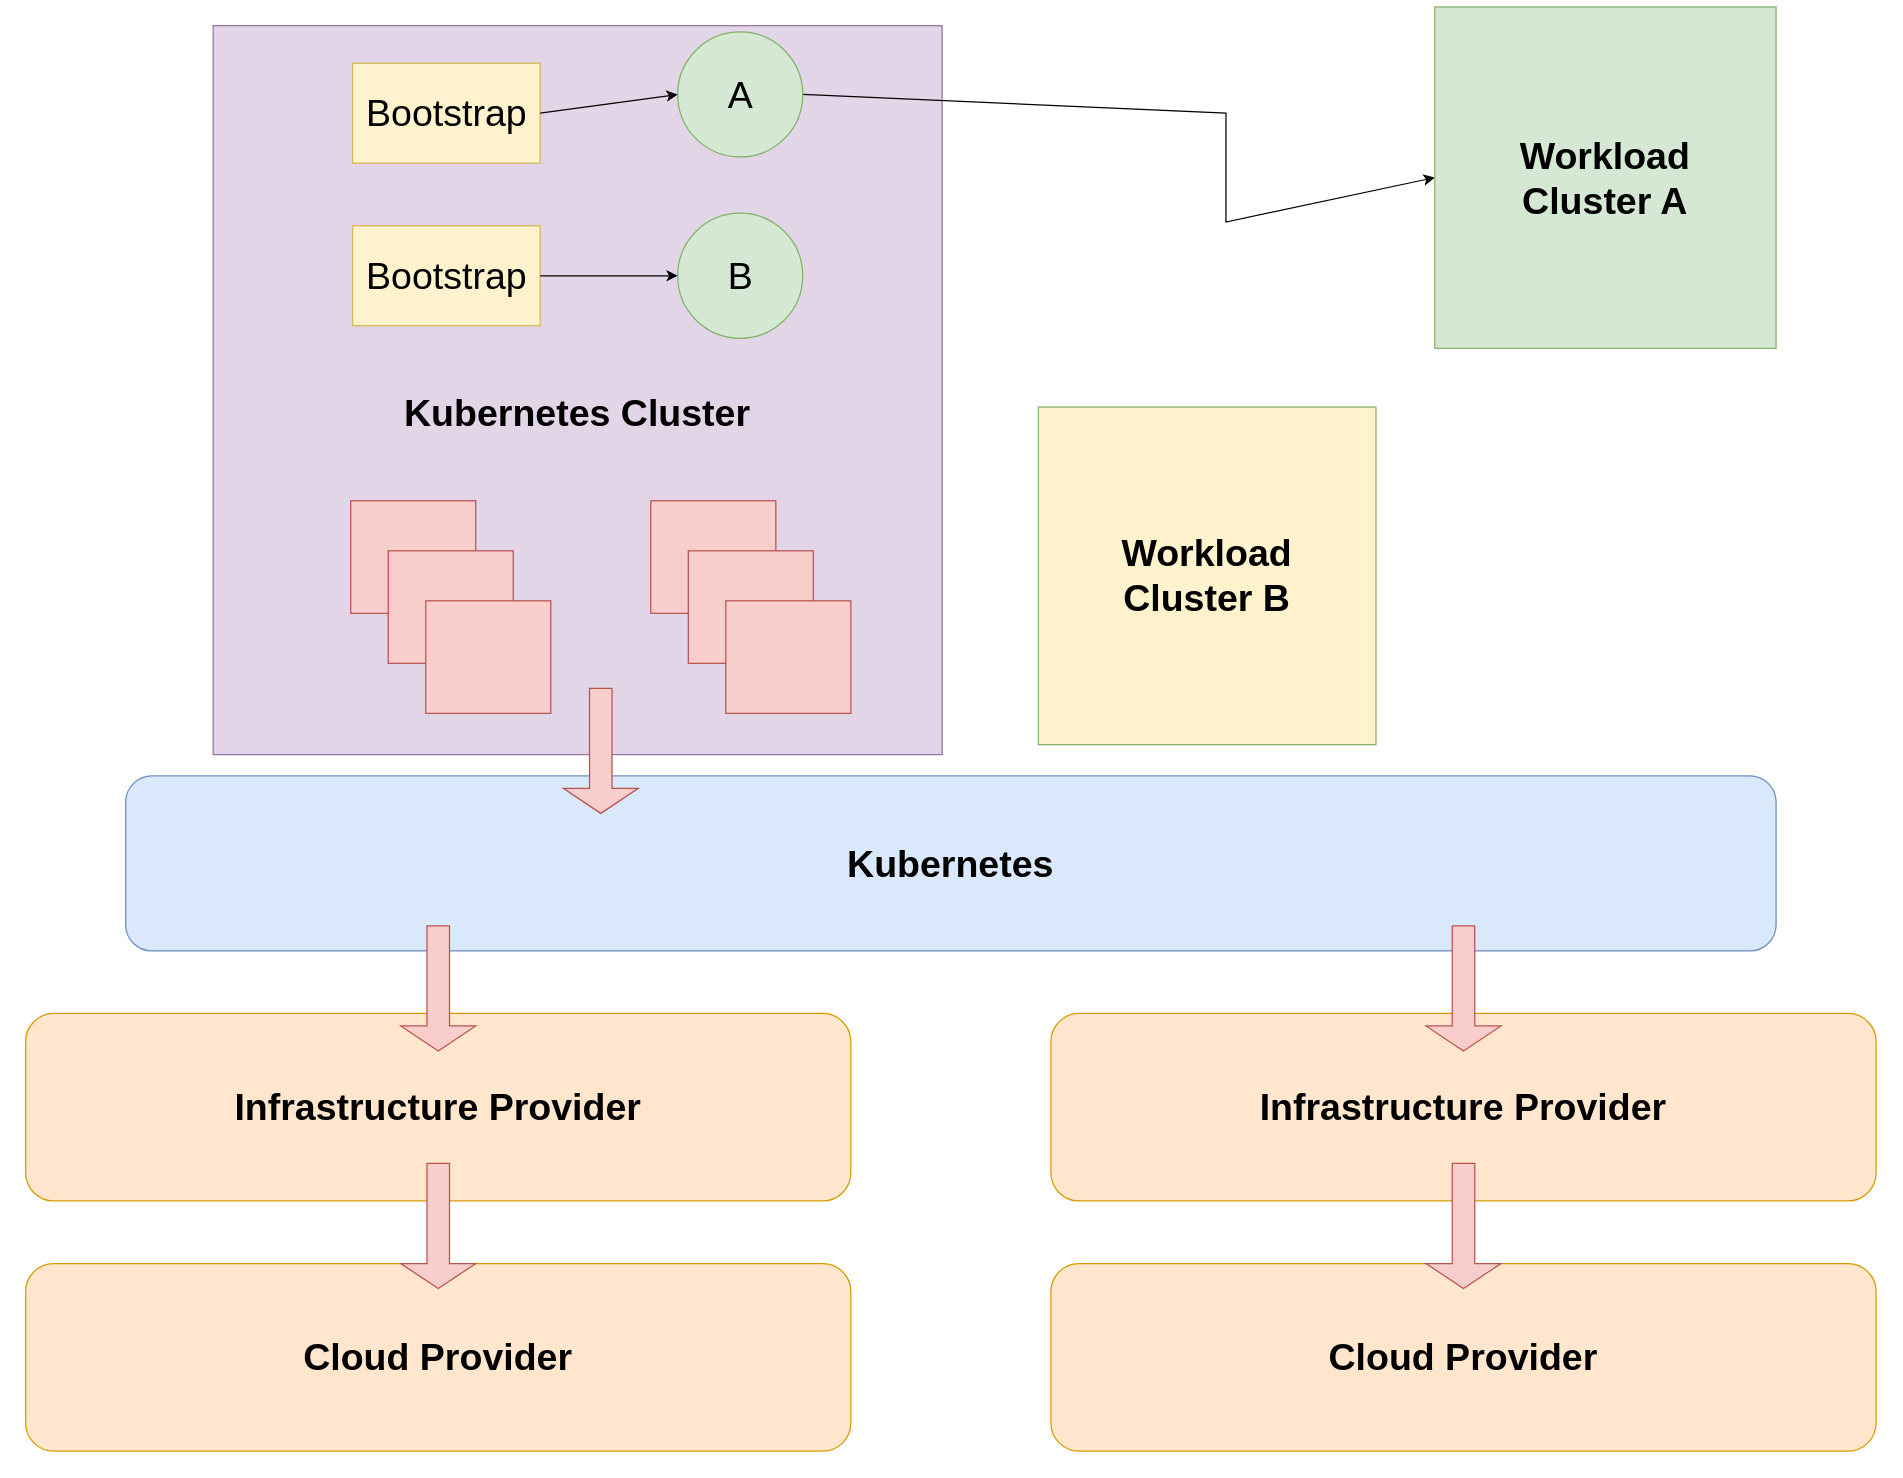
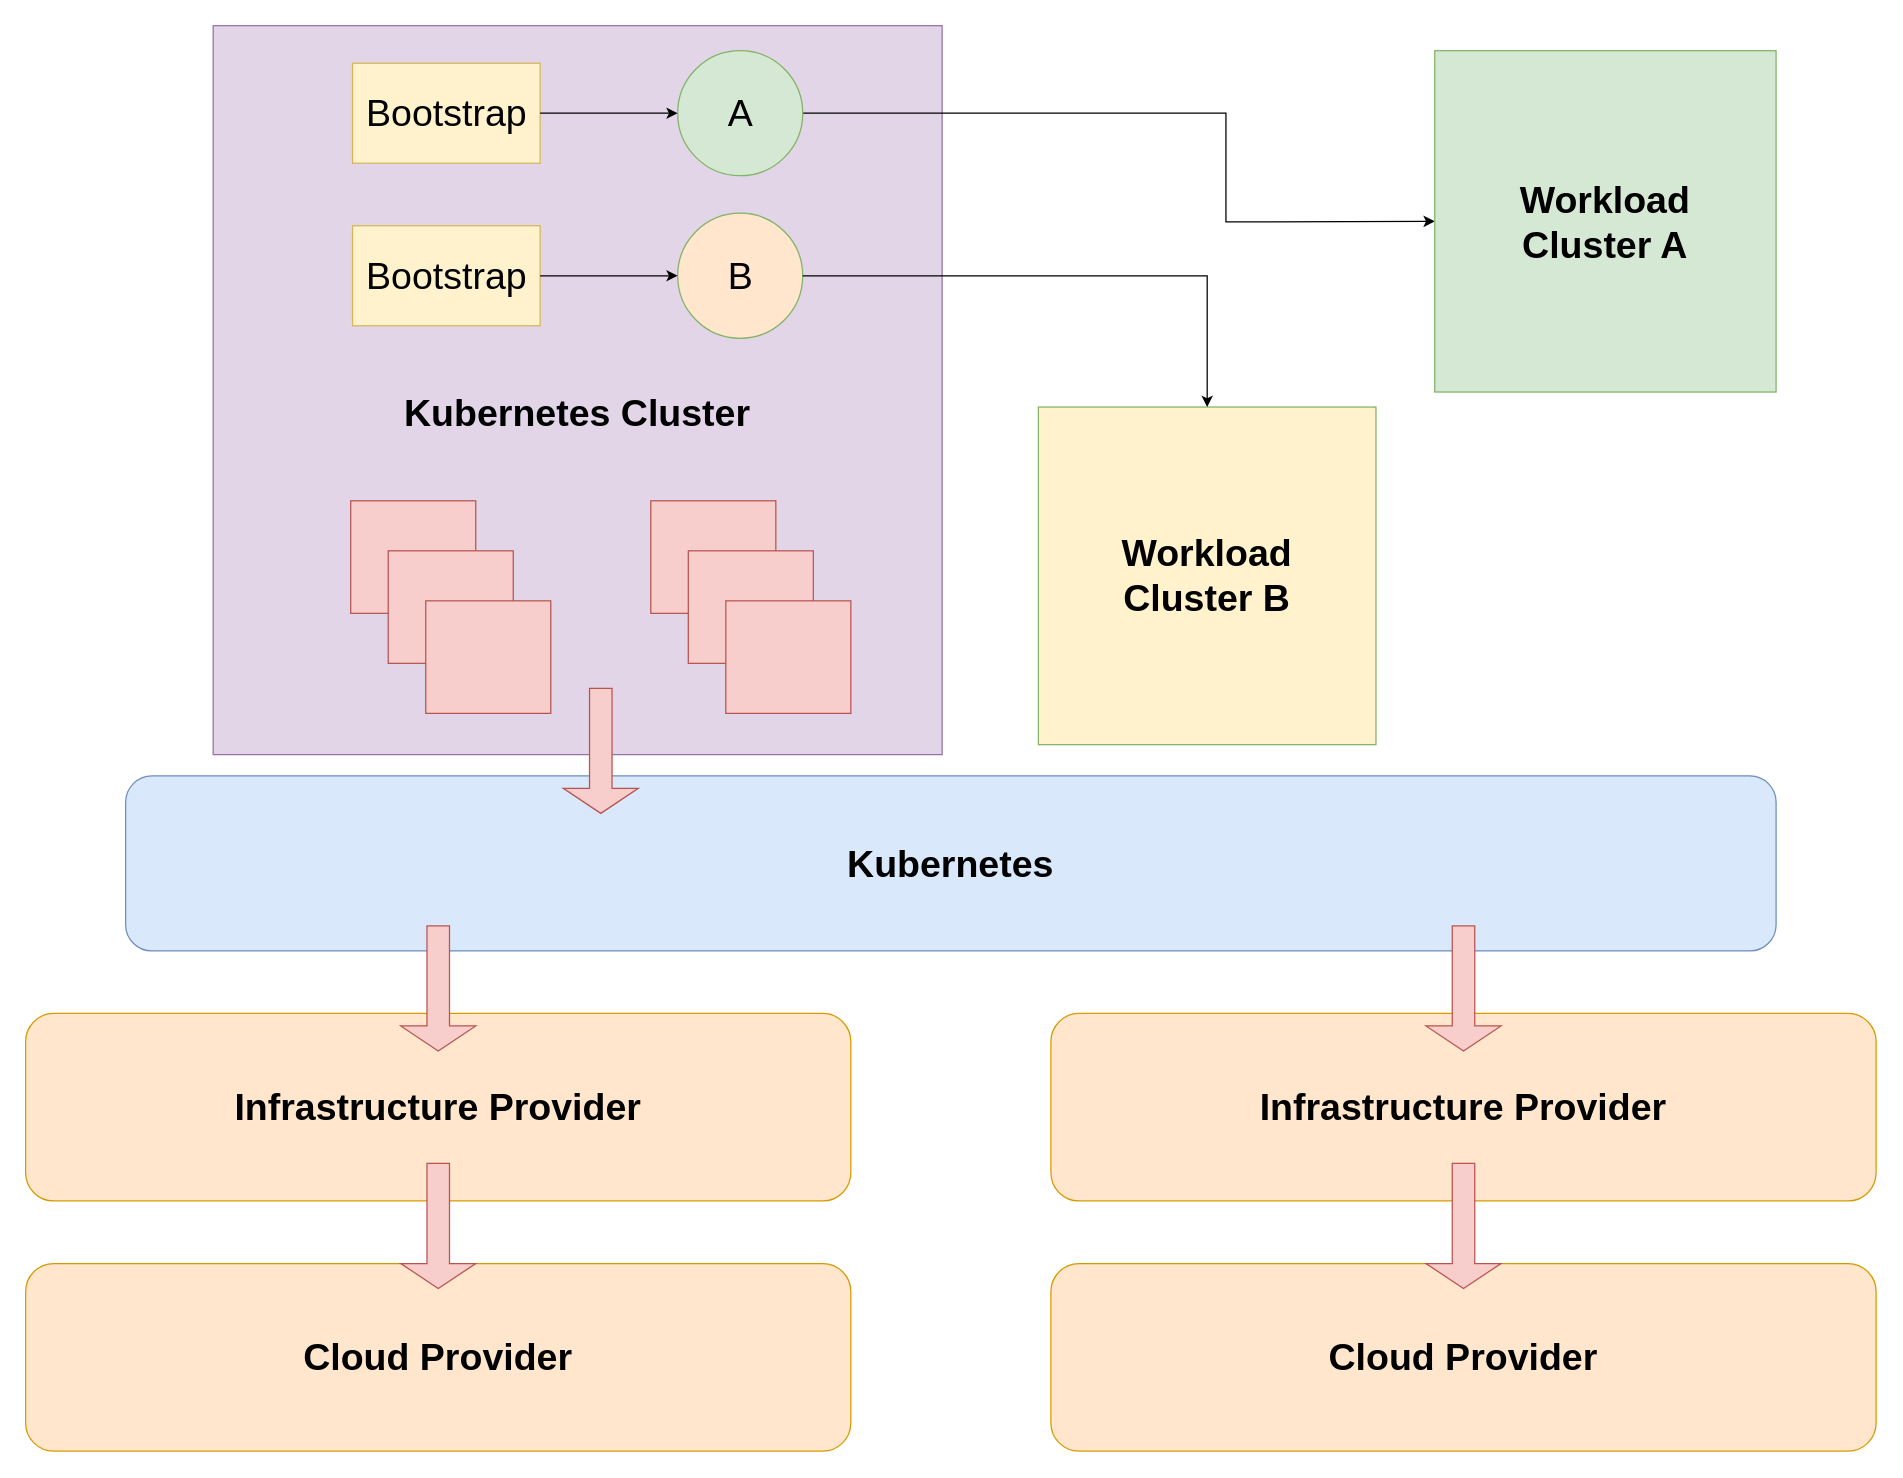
- <mxCell id="14" value="A" style="ellipse;whiteSpace=wrap;html=1;aspect=fixed;fontSize=30;fillColor=#d5e8d4;strokeColor=#82b366;fontStyle=0" parent="1" vertex="1"><mxGeometry x="541.5" y="25" width="100" height="100" as="geometry" /></mxCell>
+ <mxCell id="14" value="A" style="ellipse;whiteSpace=wrap;html=1;aspect=fixed;fontSize=30;fillColor=#d5e8d4;strokeColor=#82b366;fontStyle=0" parent="1" vertex="1"><mxGeometry x="541.5" y="40" width="100" height="100" as="geometry" /></mxCell>
- <mxCell id="19" value="Workload&lt;br&gt;Cluster A" style="whiteSpace=wrap;html=1;aspect=fixed;fontSize=30;fontStyle=1;fillColor=#d5e8d4;strokeColor=#82b366;" parent="1" vertex="1"><mxGeometry x="1147" y="5" width="273" height="273" as="geometry" /></mxCell>
+ <mxCell id="19" value="Workload&lt;br&gt;Cluster A" style="whiteSpace=wrap;html=1;aspect=fixed;fontSize=30;fontStyle=1;fillColor=#d5e8d4;strokeColor=#82b366;" parent="1" vertex="1"><mxGeometry x="1147" y="40" width="273" height="273" as="geometry" /></mxCell>
- <mxCell id="17" value="B" style="ellipse;whiteSpace=wrap;html=1;aspect=fixed;fontSize=30;fillColor=#d5e8d4;strokeColor=#82b366;fontStyle=0" parent="1" vertex="1"><mxGeometry x="541.5" y="170" width="100" height="100" as="geometry" /></mxCell>
+ <mxCell id="17" value="B" style="ellipse;whiteSpace=wrap;html=1;aspect=fixed;fontSize=30;fillColor=#ffe6cc;strokeColor=#82b366;fontStyle=0;" parent="1" vertex="1"><mxGeometry x="541.5" y="170" width="100" height="100" as="geometry" /></mxCell>
+ <mxCell id="20" value="" style="endArrow=classic;html=1;fontSize=30;exitX=1;exitY=0.5;exitDx=0;exitDy=0;entryX=0.5;entryY=0;entryDx=0;entryDy=0;rounded=0;" parent="1" source="17" target="5" edge="1"><mxGeometry width="50" height="50" relative="1" as="geometry"><mxPoint x="651.5" y="90" as="sourcePoint" /><mxPoint x="1110" y="102.5" as="targetPoint" /><Array as="points"><mxPoint x="965" y="220" /></Array></mxGeometry></mxCell>
